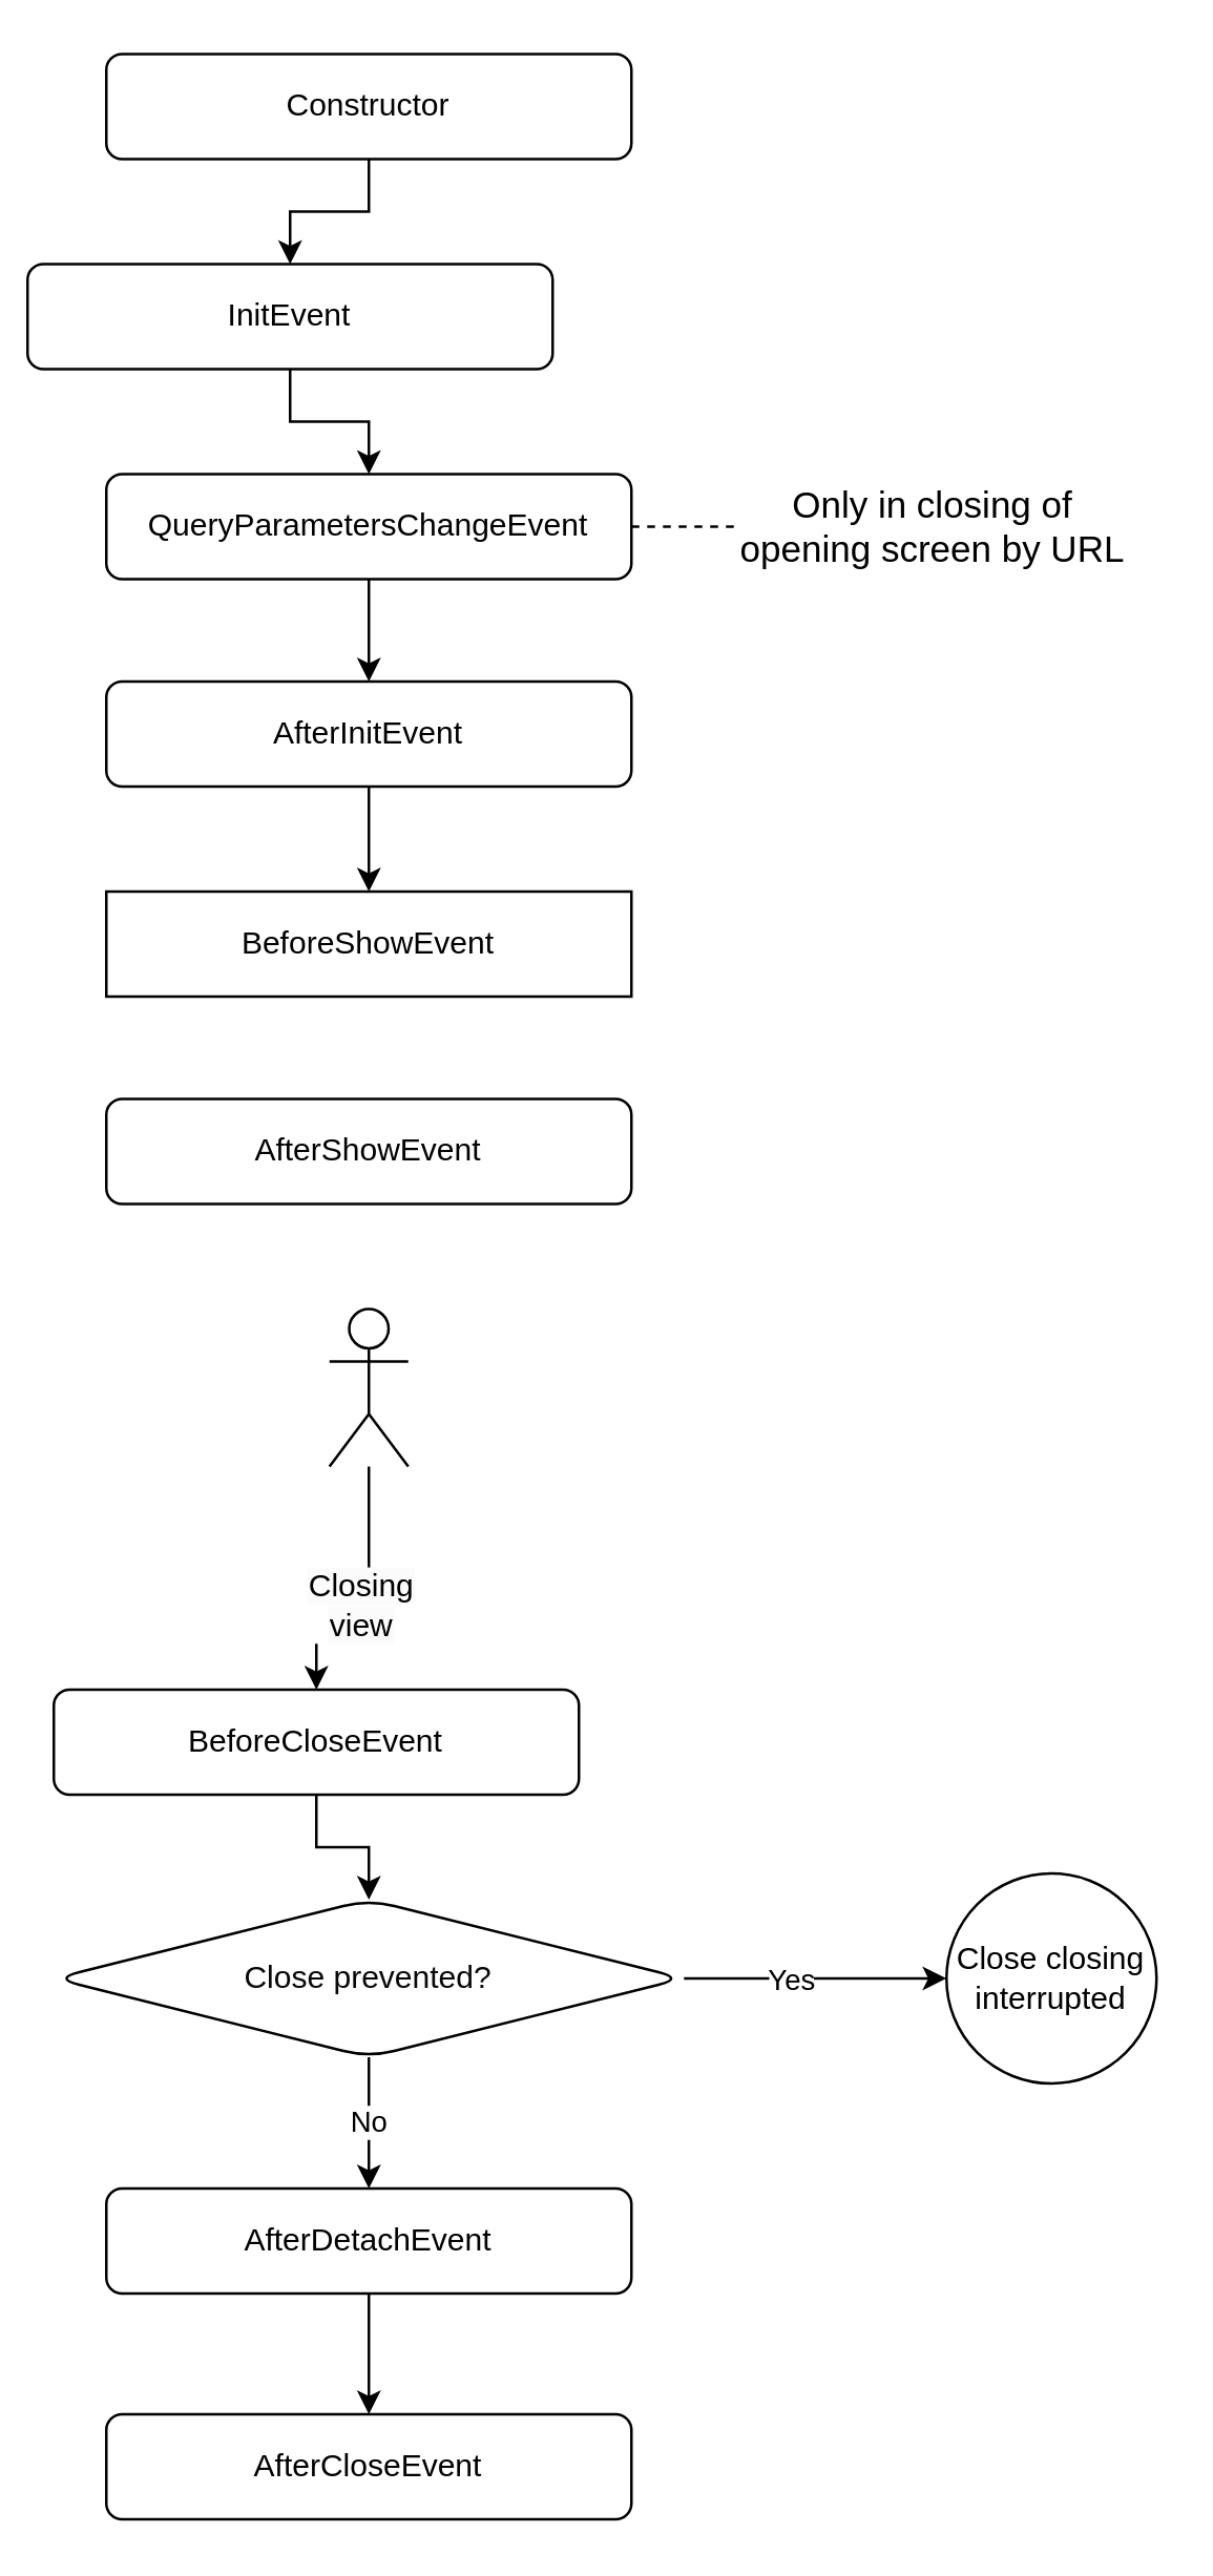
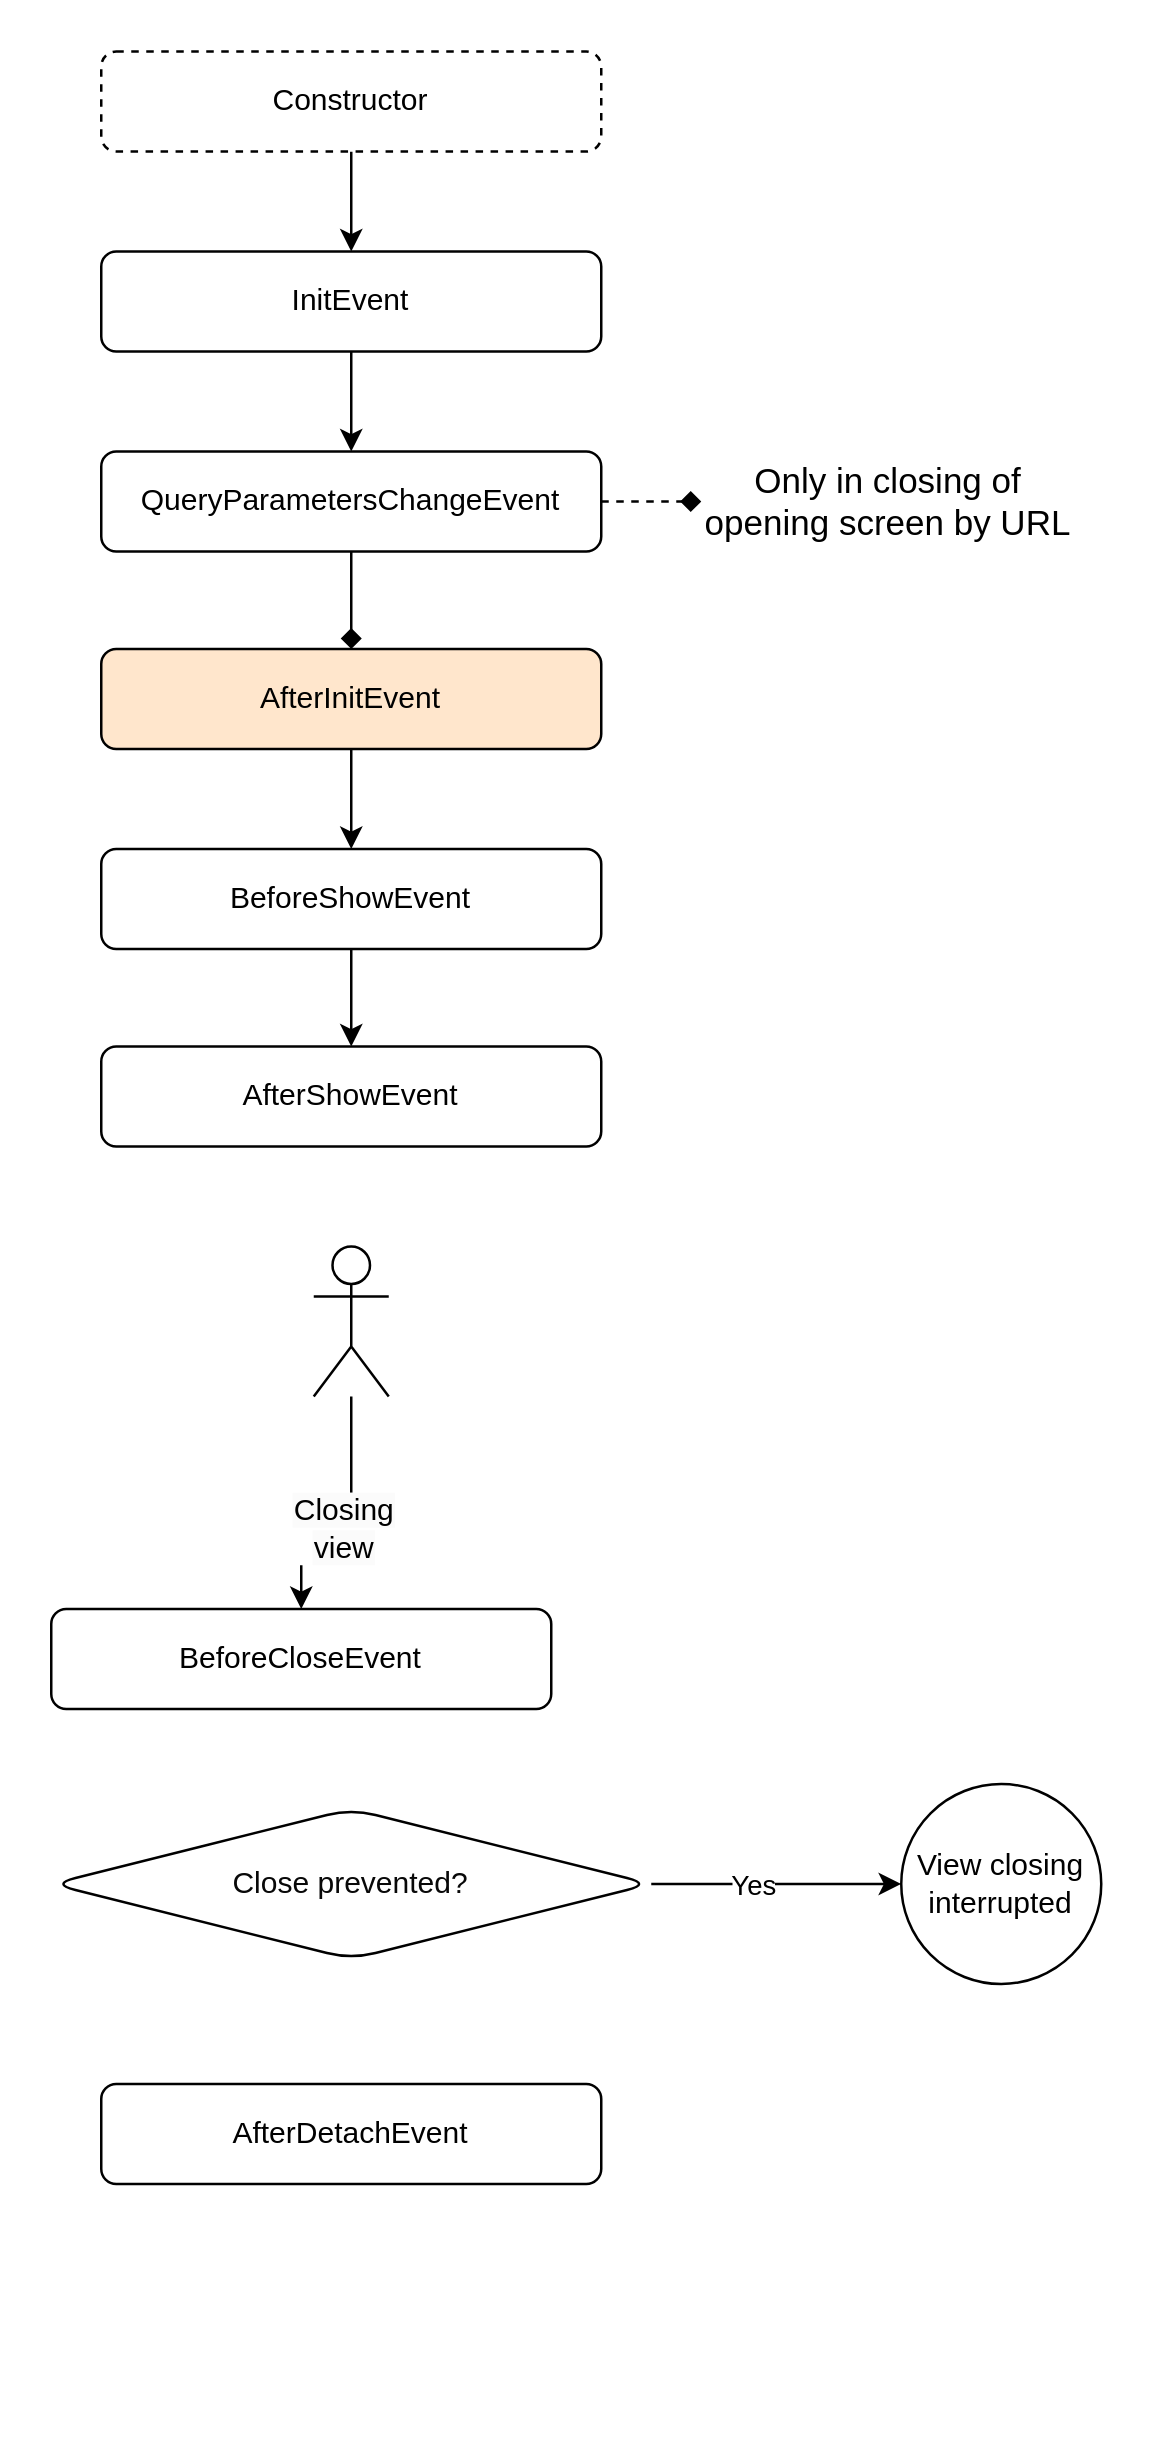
- <mxCell id="3" value="Constructor" style="rounded=1;whiteSpace=wrap;html=1;fontSize=12;glass=0;strokeWidth=1;shadow=0;" parent="1" vertex="1"><mxGeometry x="40" y="20" width="200" height="40" as="geometry" /></mxCell>
+ <mxCell id="3" value="Constructor" style="rounded=1;whiteSpace=wrap;html=1;fontSize=12;glass=0;strokeWidth=1;shadow=0;dashed=1;" parent="1" vertex="1"><mxGeometry x="40" y="20" width="200" height="40" as="geometry" /></mxCell>
- <mxCell id="5" value="InitEvent" style="rounded=1;whiteSpace=wrap;html=1;" parent="1" vertex="1"><mxGeometry x="10" y="100" width="200" height="40" as="geometry" /></mxCell>
+ <mxCell id="5" value="InitEvent" style="rounded=1;whiteSpace=wrap;html=1;" parent="1" vertex="1"><mxGeometry x="40" y="100" width="200" height="40" as="geometry" /></mxCell>
- <mxCell id="23" value="" style="endArrow=none;dashed=1;html=1;rounded=0;exitX=1;exitY=0.5;exitDx=0;exitDy=0;entryX=0;entryY=0.5;entryDx=0;entryDy=0;" parent="1" source="7" target="24" edge="1"><mxGeometry width="50" height="50" relative="1" as="geometry"><mxPoint x="370" y="239" as="sourcePoint" /><mxPoint x="330" y="209" as="targetPoint" /></mxGeometry></mxCell>
+ <mxCell id="23" value="" style="endArrow=diamond;dashed=1;html=1;rounded=0;exitX=1;exitY=0.5;exitDx=0;exitDy=0;entryX=0;entryY=0.5;entryDx=0;entryDy=0;" parent="1" source="7" target="24" edge="1"><mxGeometry width="50" height="50" relative="1" as="geometry"><mxPoint x="370" y="239" as="sourcePoint" /><mxPoint x="330" y="209" as="targetPoint" /></mxGeometry></mxCell>
- <mxCell id="6" style="edgeStyle=orthogonalEdgeStyle;rounded=0;orthogonalLoop=1;jettySize=auto;html=1;entryX=0.5;entryY=0;entryDx=0;entryDy=0;" edge="1" parent="1" source="7" target="26"><mxGeometry relative="1" as="geometry" /></mxCell>
+ <mxCell id="6" style="edgeStyle=orthogonalEdgeStyle;rounded=0;orthogonalLoop=1;jettySize=auto;html=1;entryX=0.5;entryY=0;entryDx=0;entryDy=0;endArrow=diamond;" edge="1" parent="1" source="7" target="26"><mxGeometry relative="1" as="geometry" /></mxCell>
- <mxCell id="26" value="AfterInitEvent" style="rounded=1;whiteSpace=wrap;html=1;" vertex="1" parent="1"><mxGeometry x="40" y="259" width="200" height="40" as="geometry" /></mxCell>
+ <mxCell id="26" value="AfterInitEvent" style="rounded=1;whiteSpace=wrap;html=1;fillColor=#ffe6cc;" vertex="1" parent="1"><mxGeometry x="40" y="259" width="200" height="40" as="geometry" /></mxCell>
- <mxCell id="9" value="BeforeShowEvent" style="whiteSpace=wrap;html=1;rounded=0;" parent="1" vertex="1"><mxGeometry x="40" y="339" width="200" height="40" as="geometry" /></mxCell>
+ <mxCell id="9" value="BeforeShowEvent" style="whiteSpace=wrap;html=1;rounded=1;" parent="1" vertex="1"><mxGeometry x="40" y="339" width="200" height="40" as="geometry" /></mxCell>
+ <mxCell id="8" style="edgeStyle=orthogonalEdgeStyle;rounded=0;orthogonalLoop=1;jettySize=auto;html=1;entryX=0.5;entryY=0;entryDx=0;entryDy=0;" parent="1" source="9" target="10" edge="1"><mxGeometry relative="1" as="geometry" /></mxCell>
- <mxCell id="14" style="edgeStyle=orthogonalEdgeStyle;rounded=0;orthogonalLoop=1;jettySize=auto;html=1;entryX=0.5;entryY=0;entryDx=0;entryDy=0;" parent="1" source="15" target="21" edge="1"><mxGeometry relative="1" as="geometry" /></mxCell>
- <mxCell id="22" value="Close closing interrupted" style="ellipse;whiteSpace=wrap;html=1;rounded=1;" parent="1" vertex="1"><mxGeometry x="360" y="713" width="80" height="80" as="geometry" /></mxCell>
+ <mxCell id="22" value="View closing interrupted" style="ellipse;whiteSpace=wrap;html=1;rounded=1;" parent="1" vertex="1"><mxGeometry x="360" y="713" width="80" height="80" as="geometry" /></mxCell>
- <mxCell id="18" value="No" style="edgeStyle=orthogonalEdgeStyle;rounded=0;orthogonalLoop=1;jettySize=auto;html=1;entryX=0.5;entryY=0;entryDx=0;entryDy=0;" parent="1" source="21" target="17" edge="1"><mxGeometry relative="1" as="geometry" /></mxCell>
- <mxCell id="16" style="edgeStyle=orthogonalEdgeStyle;rounded=0;orthogonalLoop=1;jettySize=auto;html=1;entryX=0.5;entryY=0;entryDx=0;entryDy=0;" edge="1" parent="1" source="17" target="27"><mxGeometry relative="1" as="geometry" /></mxCell>
- <mxCell id="27" value="AfterCloseEvent" style="whiteSpace=wrap;html=1;rounded=1;" vertex="1" parent="1"><mxGeometry x="40" y="919" width="200" height="40" as="geometry" /></mxCell>
